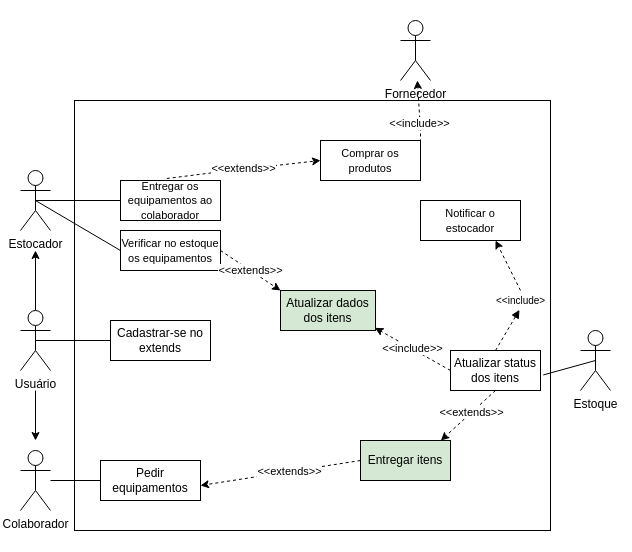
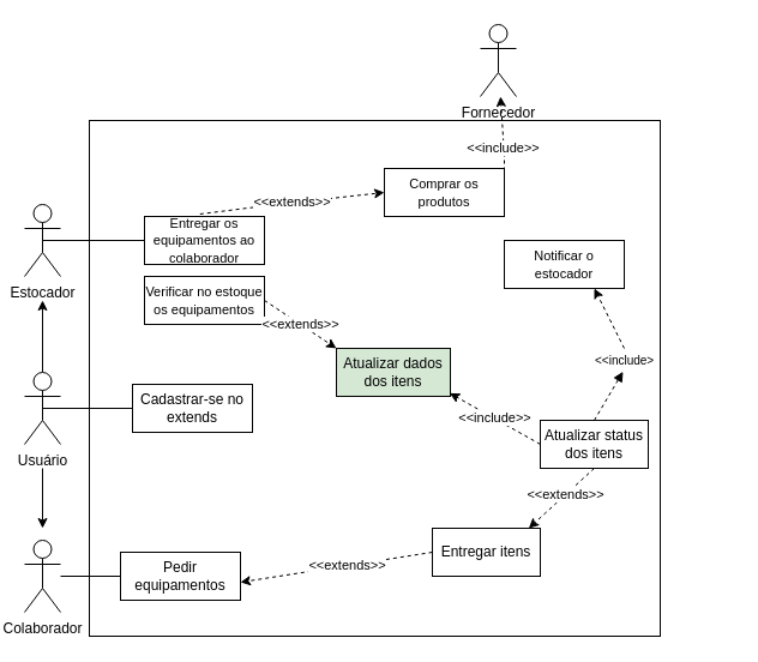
- <mxCell id="11" value="" style="endArrow=none;html=1;rounded=0;exitX=0.5;exitY=0.5;exitDx=0;exitDy=0;exitPerimeter=0;entryX=0;entryY=0.5;entryDx=0;entryDy=0;" parent="1" source="7" target="14" edge="1"><mxGeometry width="50" height="50" relative="1" as="geometry"><mxPoint x="320" y="330" as="sourcePoint" /><mxPoint x="110" y="160" as="targetPoint" /></mxGeometry></mxCell>
- <mxCell id="9" value="Estoque" style="shape=umlActor;verticalLabelPosition=bottom;verticalAlign=top;html=1;outlineConnect=0;" parent="1" vertex="1"><mxGeometry x="580" y="330" width="30" height="60" as="geometry" /></mxCell>
- <mxCell id="16" value="" style="endArrow=none;html=1;rounded=0;exitX=1.031;exitY=0.611;exitDx=0;exitDy=0;exitPerimeter=0;entryX=0.5;entryY=0.5;entryDx=0;entryDy=0;entryPerimeter=0;" parent="1" source="15" target="9" edge="1"><mxGeometry width="50" height="50" relative="1" as="geometry"><mxPoint x="320" y="280" as="sourcePoint" /><mxPoint x="590" y="360" as="targetPoint" /></mxGeometry></mxCell>
- <mxCell id="36" value="Entregar itens" style="rounded=0;whiteSpace=wrap;html=1;fillColor=#d5e8d4;" parent="1" vertex="1"><mxGeometry x="360" y="440" width="90" height="40" as="geometry" /></mxCell>
+ <mxCell id="36" value="Entregar itens" style="rounded=0;whiteSpace=wrap;html=1;" parent="1" vertex="1"><mxGeometry x="360" y="440" width="90" height="40" as="geometry" /></mxCell>
